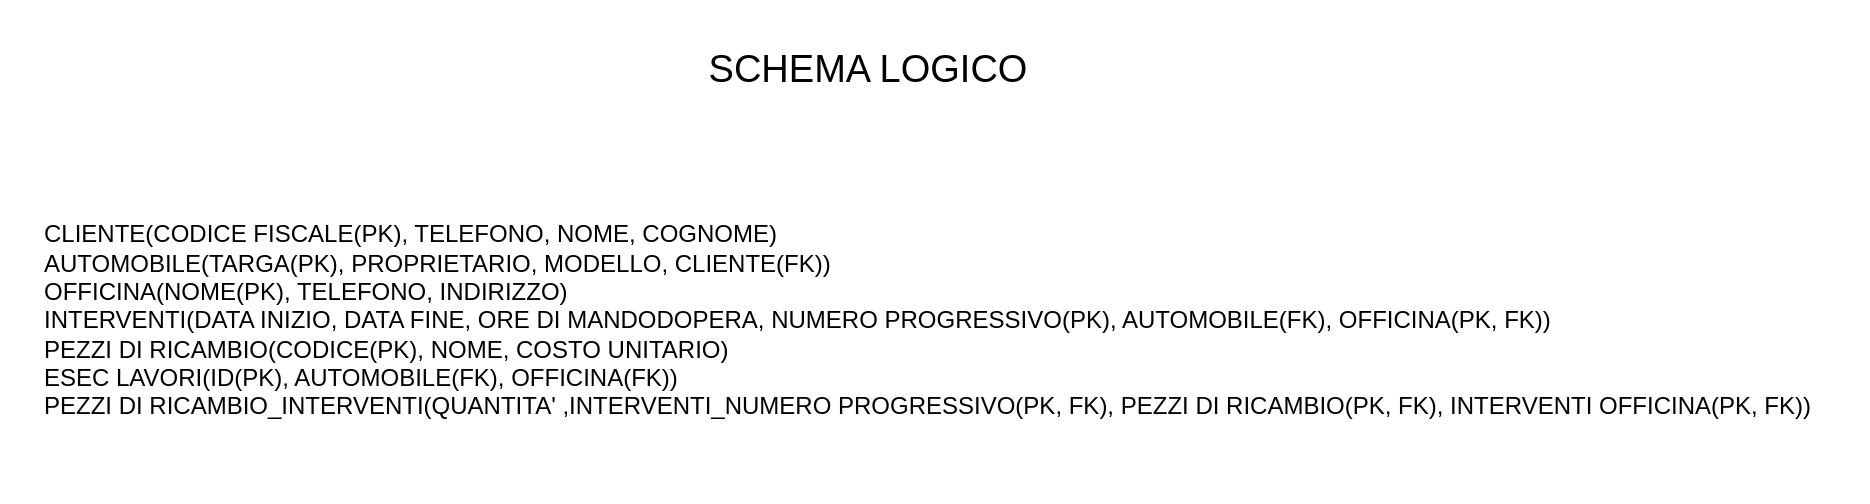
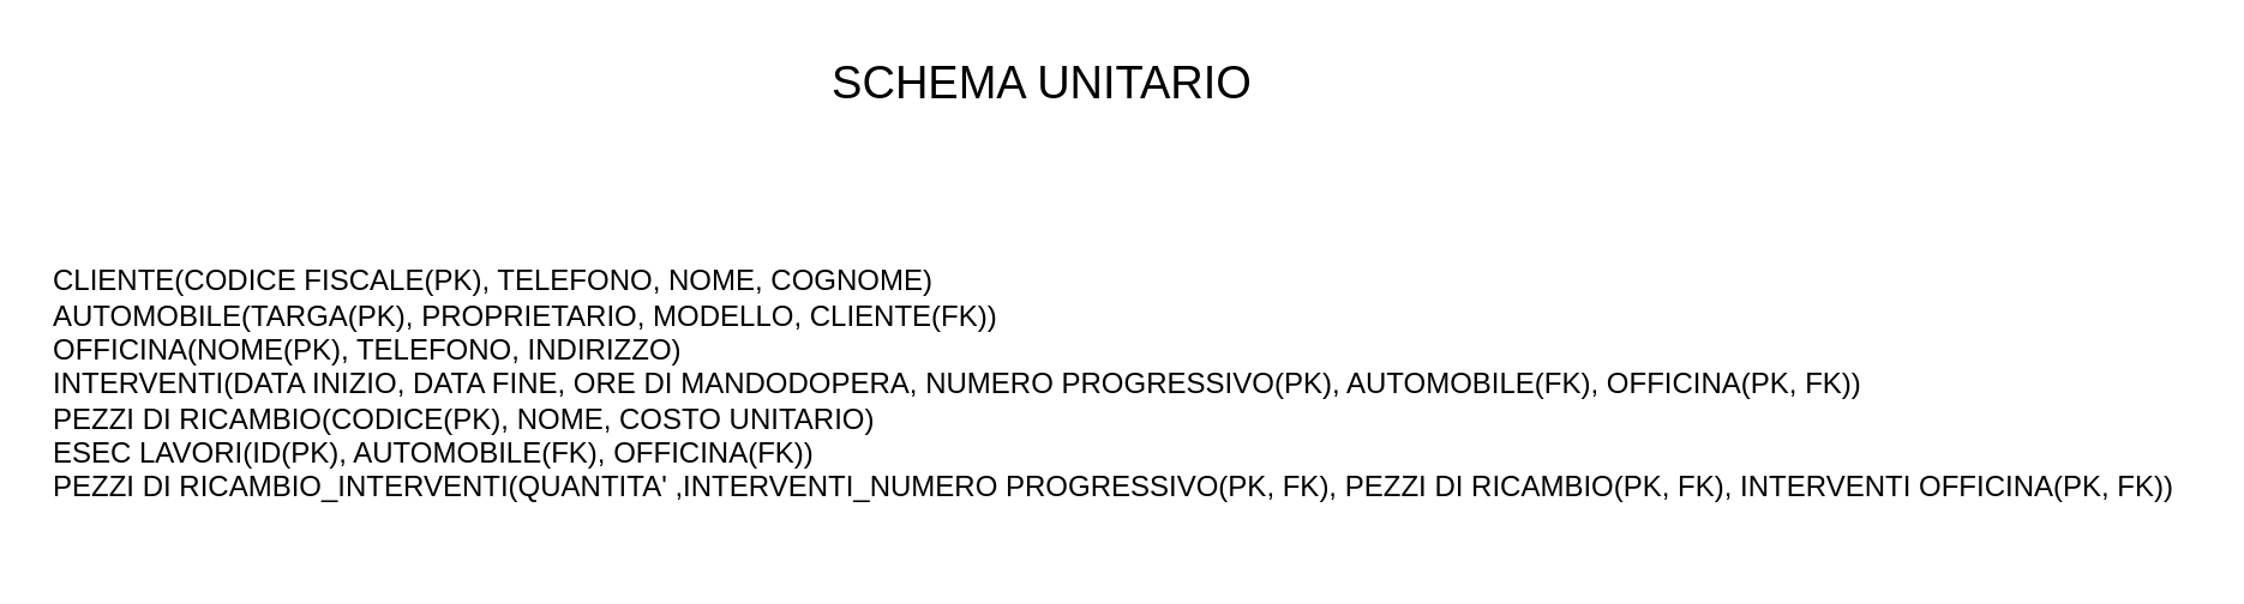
- <mxCell id="2" value="SCHEMA LOGICO" style="text;html=1;align=center;verticalAlign=middle;whiteSpace=wrap;rounded=0;fontSize=19;" parent="1" vertex="1"><mxGeometry x="244" y="20" width="380" height="30" as="geometry" /></mxCell>
+ <mxCell id="2" value="SCHEMA UNITARIO" style="text;html=1;align=center;verticalAlign=middle;whiteSpace=wrap;rounded=0;fontSize=19;" parent="1" vertex="1"><mxGeometry x="244" y="20" width="380" height="30" as="geometry" /></mxCell>
